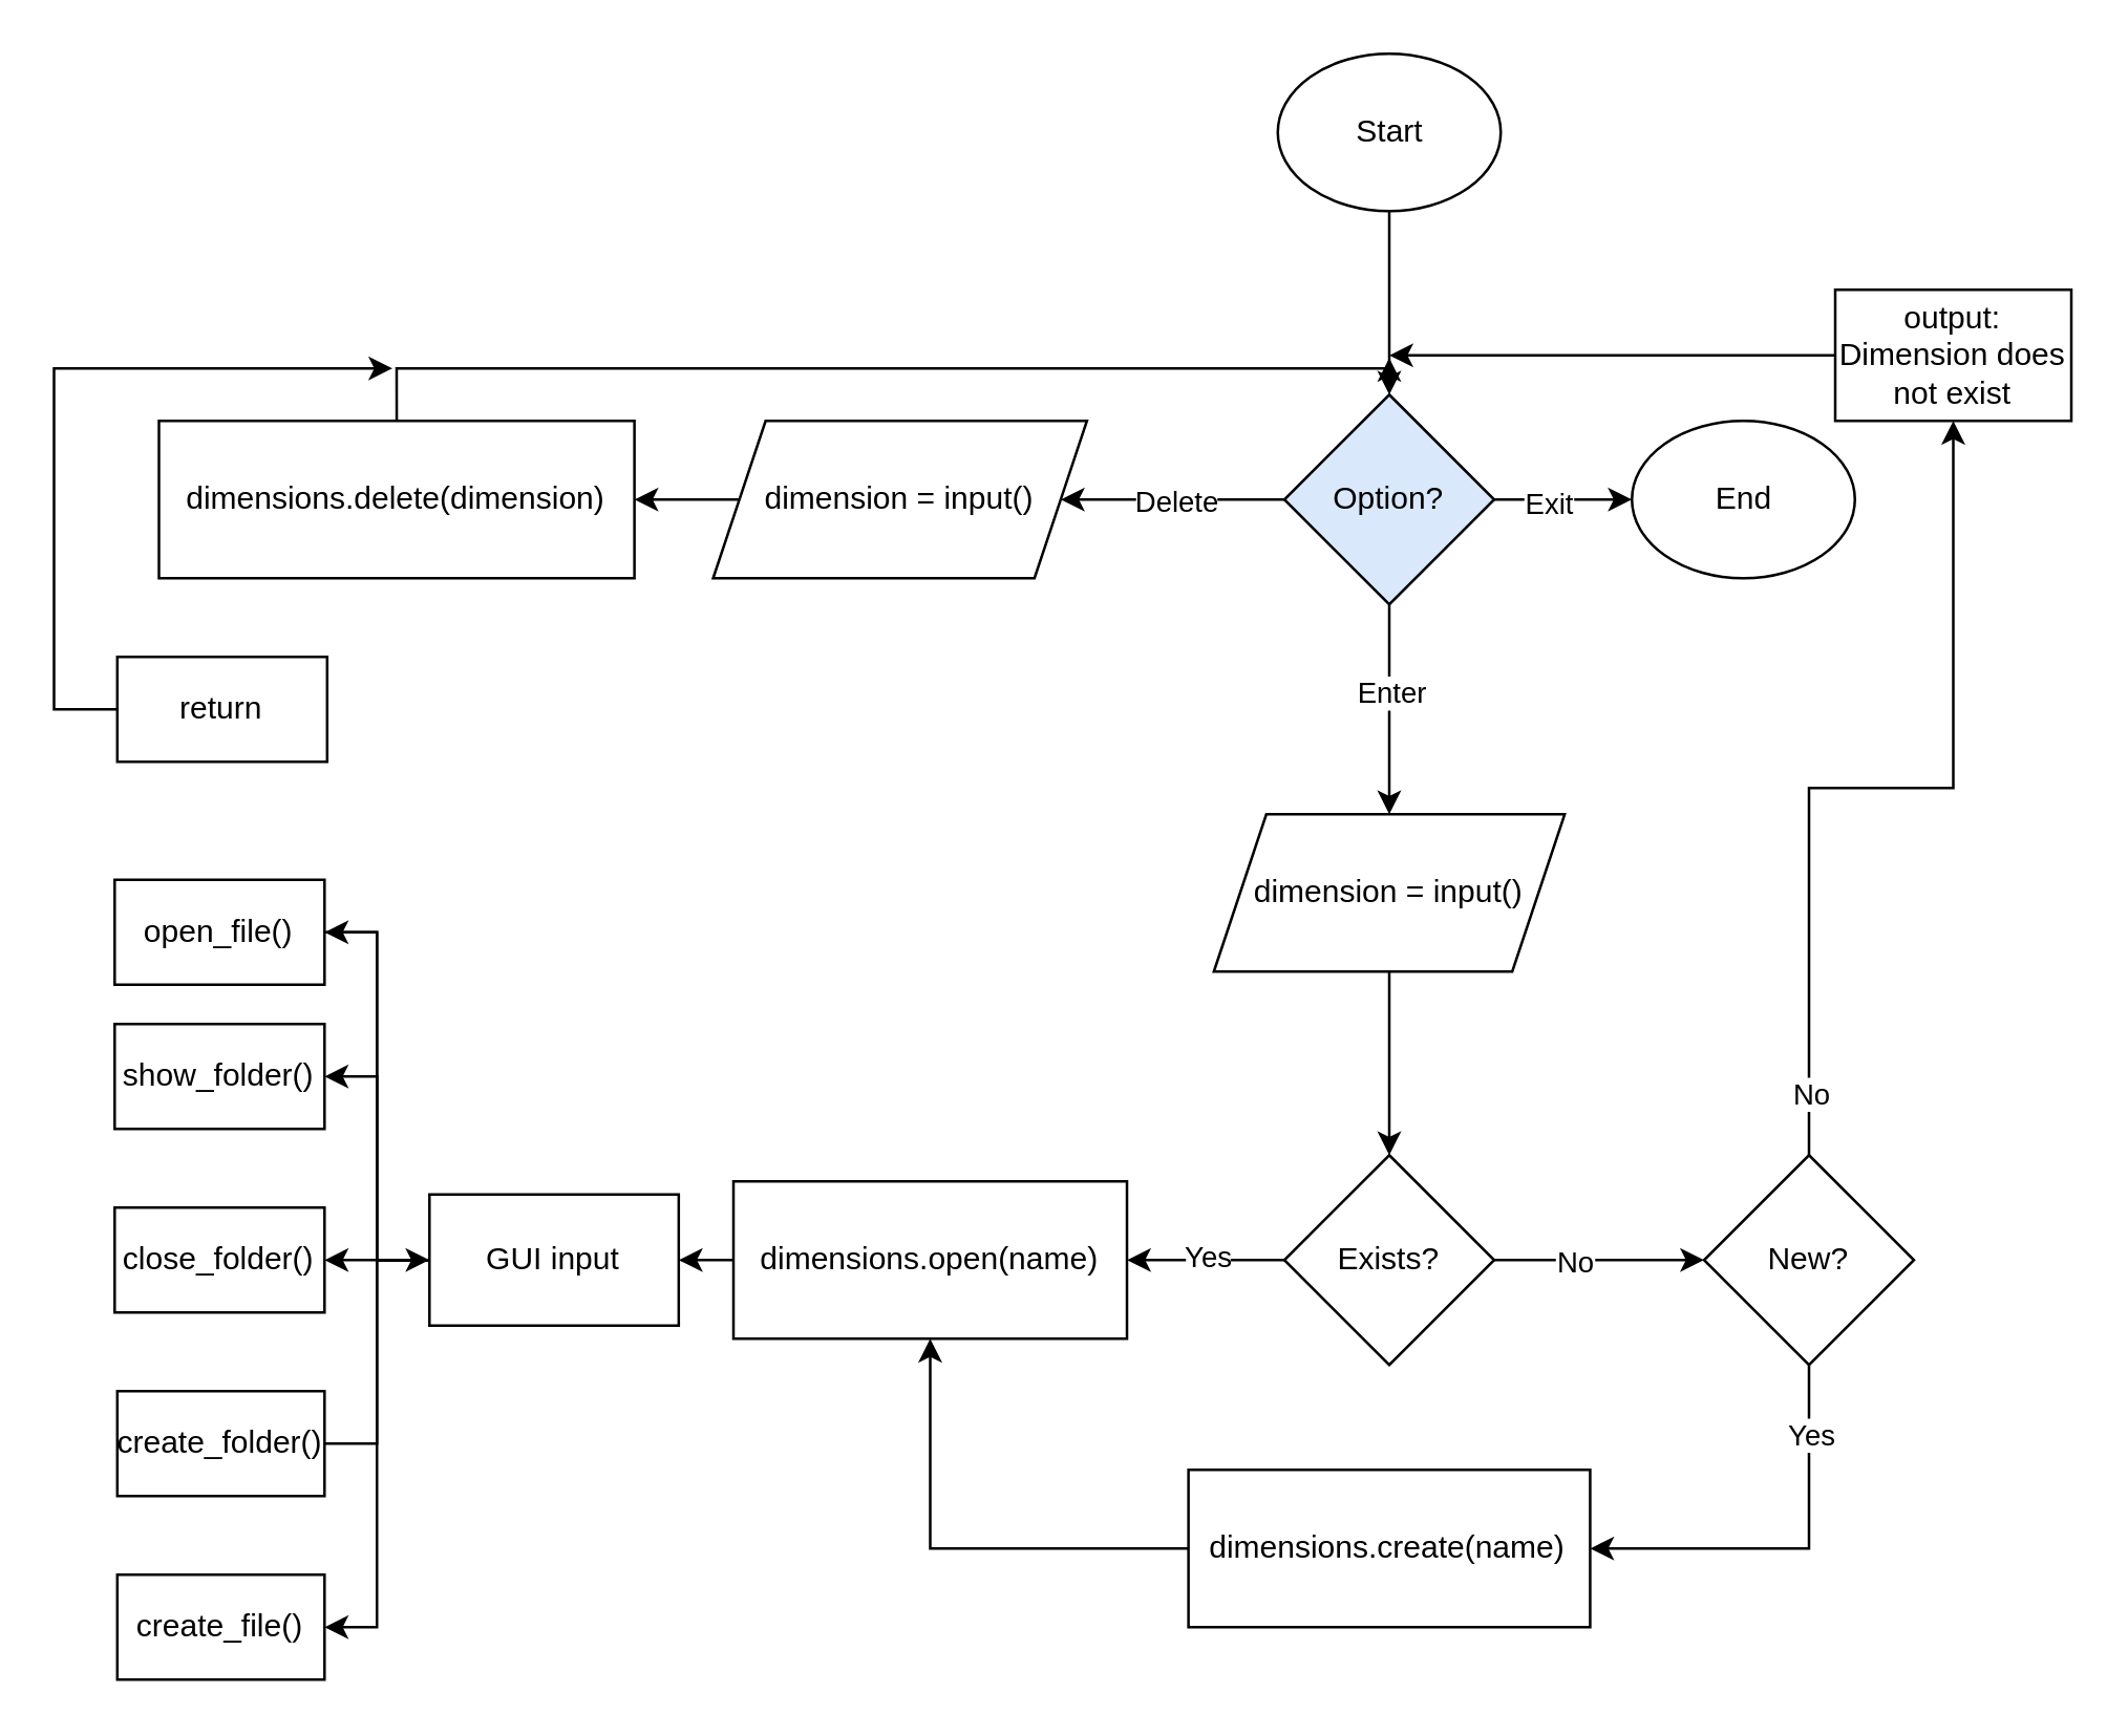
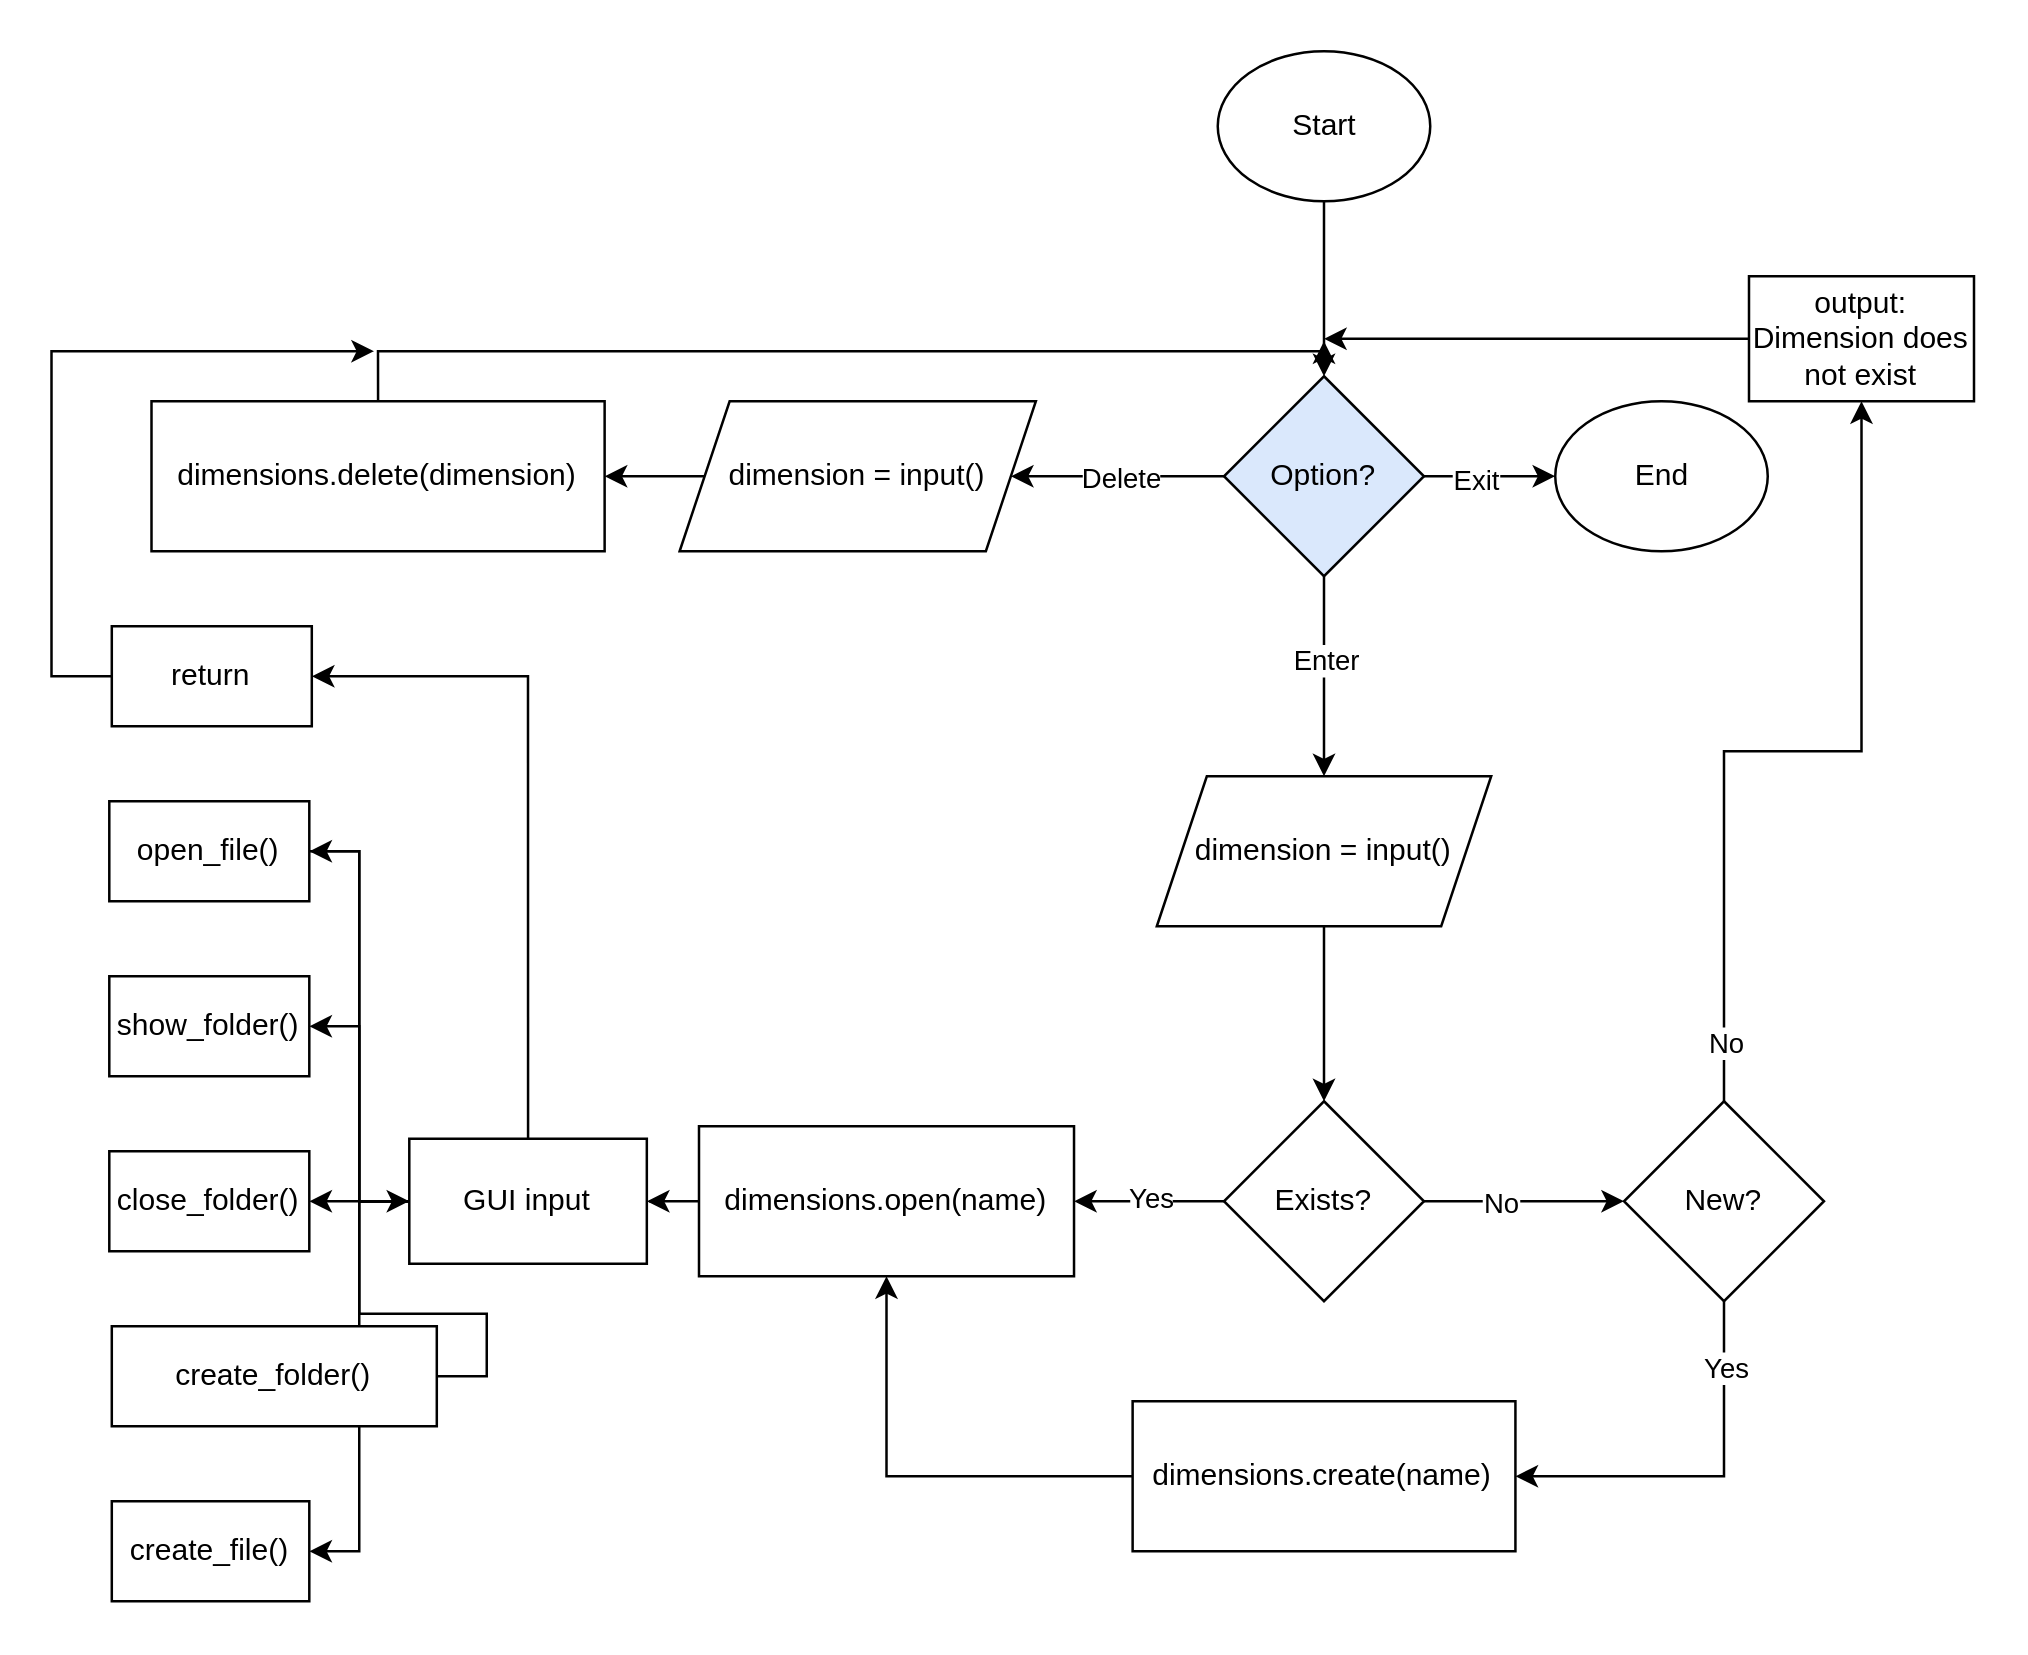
+ <mxCell id="39" style="edgeStyle=orthogonalEdgeStyle;rounded=0;orthogonalLoop=1;jettySize=auto;html=1;exitX=0.5;exitY=0;exitDx=0;exitDy=0;entryX=1;entryY=0.5;entryDx=0;entryDy=0;" edge="1" parent="1" source="40" target="48"><mxGeometry relative="1" as="geometry" /></mxCell>
- <mxCell id="42" value="open_file()" style="rounded=0;whiteSpace=wrap;html=1;" vertex="1" parent="1"><mxGeometry x="43.12" y="335" width="80" height="40" as="geometry" /></mxCell>
+ <mxCell id="42" value="open_file()" style="rounded=0;whiteSpace=wrap;html=1;" vertex="1" parent="1"><mxGeometry x="43.12" y="320" width="80" height="40" as="geometry" /></mxCell>
- <mxCell id="45" value="create_folder()" style="rounded=0;whiteSpace=wrap;html=1;" vertex="1" parent="1"><mxGeometry x="44.12" y="530" width="79" height="40" as="geometry" /></mxCell>
+ <mxCell id="45" value="create_folder()" style="rounded=0;whiteSpace=wrap;html=1;" vertex="1" parent="1"><mxGeometry x="44.12" y="530" width="130" height="40" as="geometry" /></mxCell>
